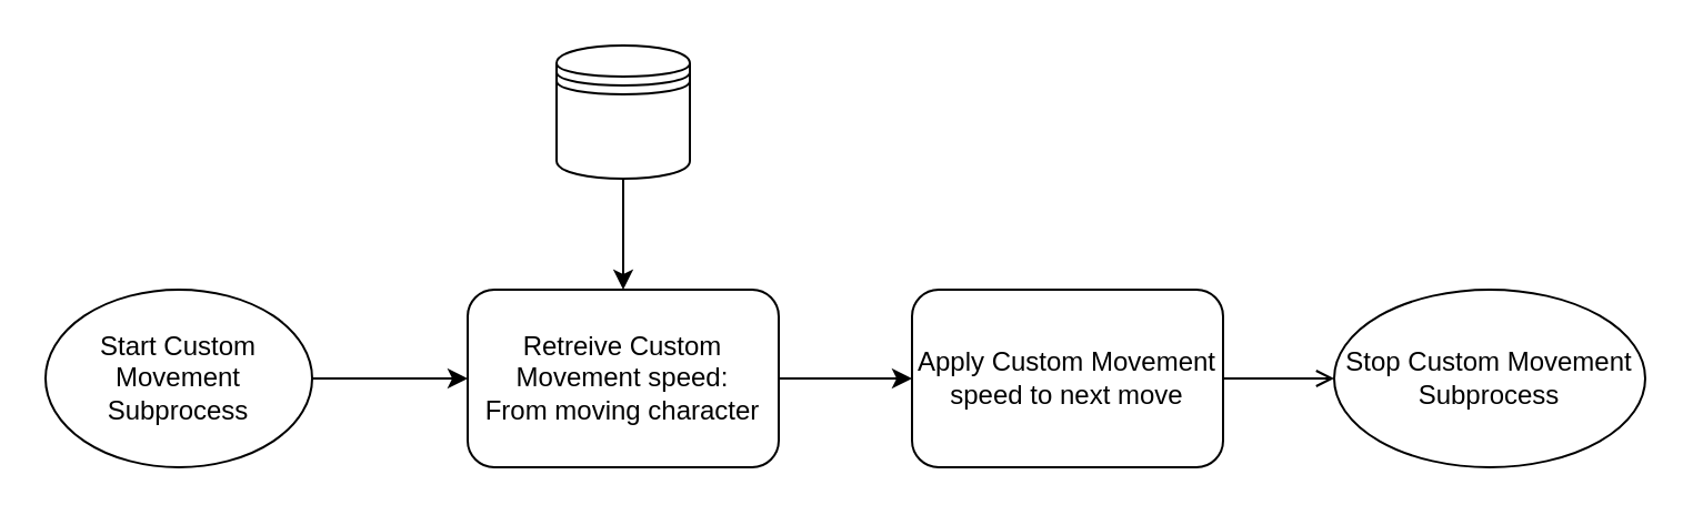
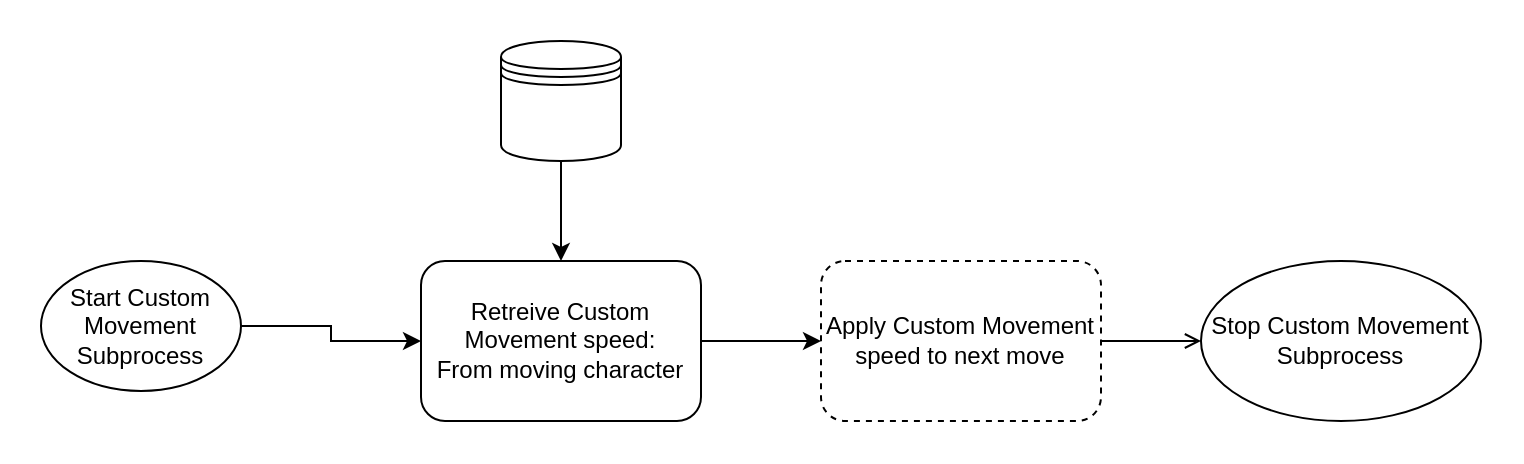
- <mxCell id="3" value="Start Custom Movement Subprocess" style="ellipse;whiteSpace=wrap;html=1;" vertex="1" parent="1"><mxGeometry x="20" y="130" width="120" height="80" as="geometry" /></mxCell>
+ <mxCell id="3" value="Start Custom Movement Subprocess" style="ellipse;whiteSpace=wrap;html=1;" vertex="1" parent="1"><mxGeometry x="20" y="130" width="100" height="65" as="geometry" /></mxCell>
- <mxCell id="7" value="Apply Custom Movement speed to next move" style="rounded=1;whiteSpace=wrap;html=1;" vertex="1" parent="1"><mxGeometry x="410" y="130" width="140" height="80" as="geometry" /></mxCell>
+ <mxCell id="7" value="Apply Custom Movement speed to next move" style="rounded=1;whiteSpace=wrap;html=1;dashed=1;" vertex="1" parent="1"><mxGeometry x="410" y="130" width="140" height="80" as="geometry" /></mxCell>
